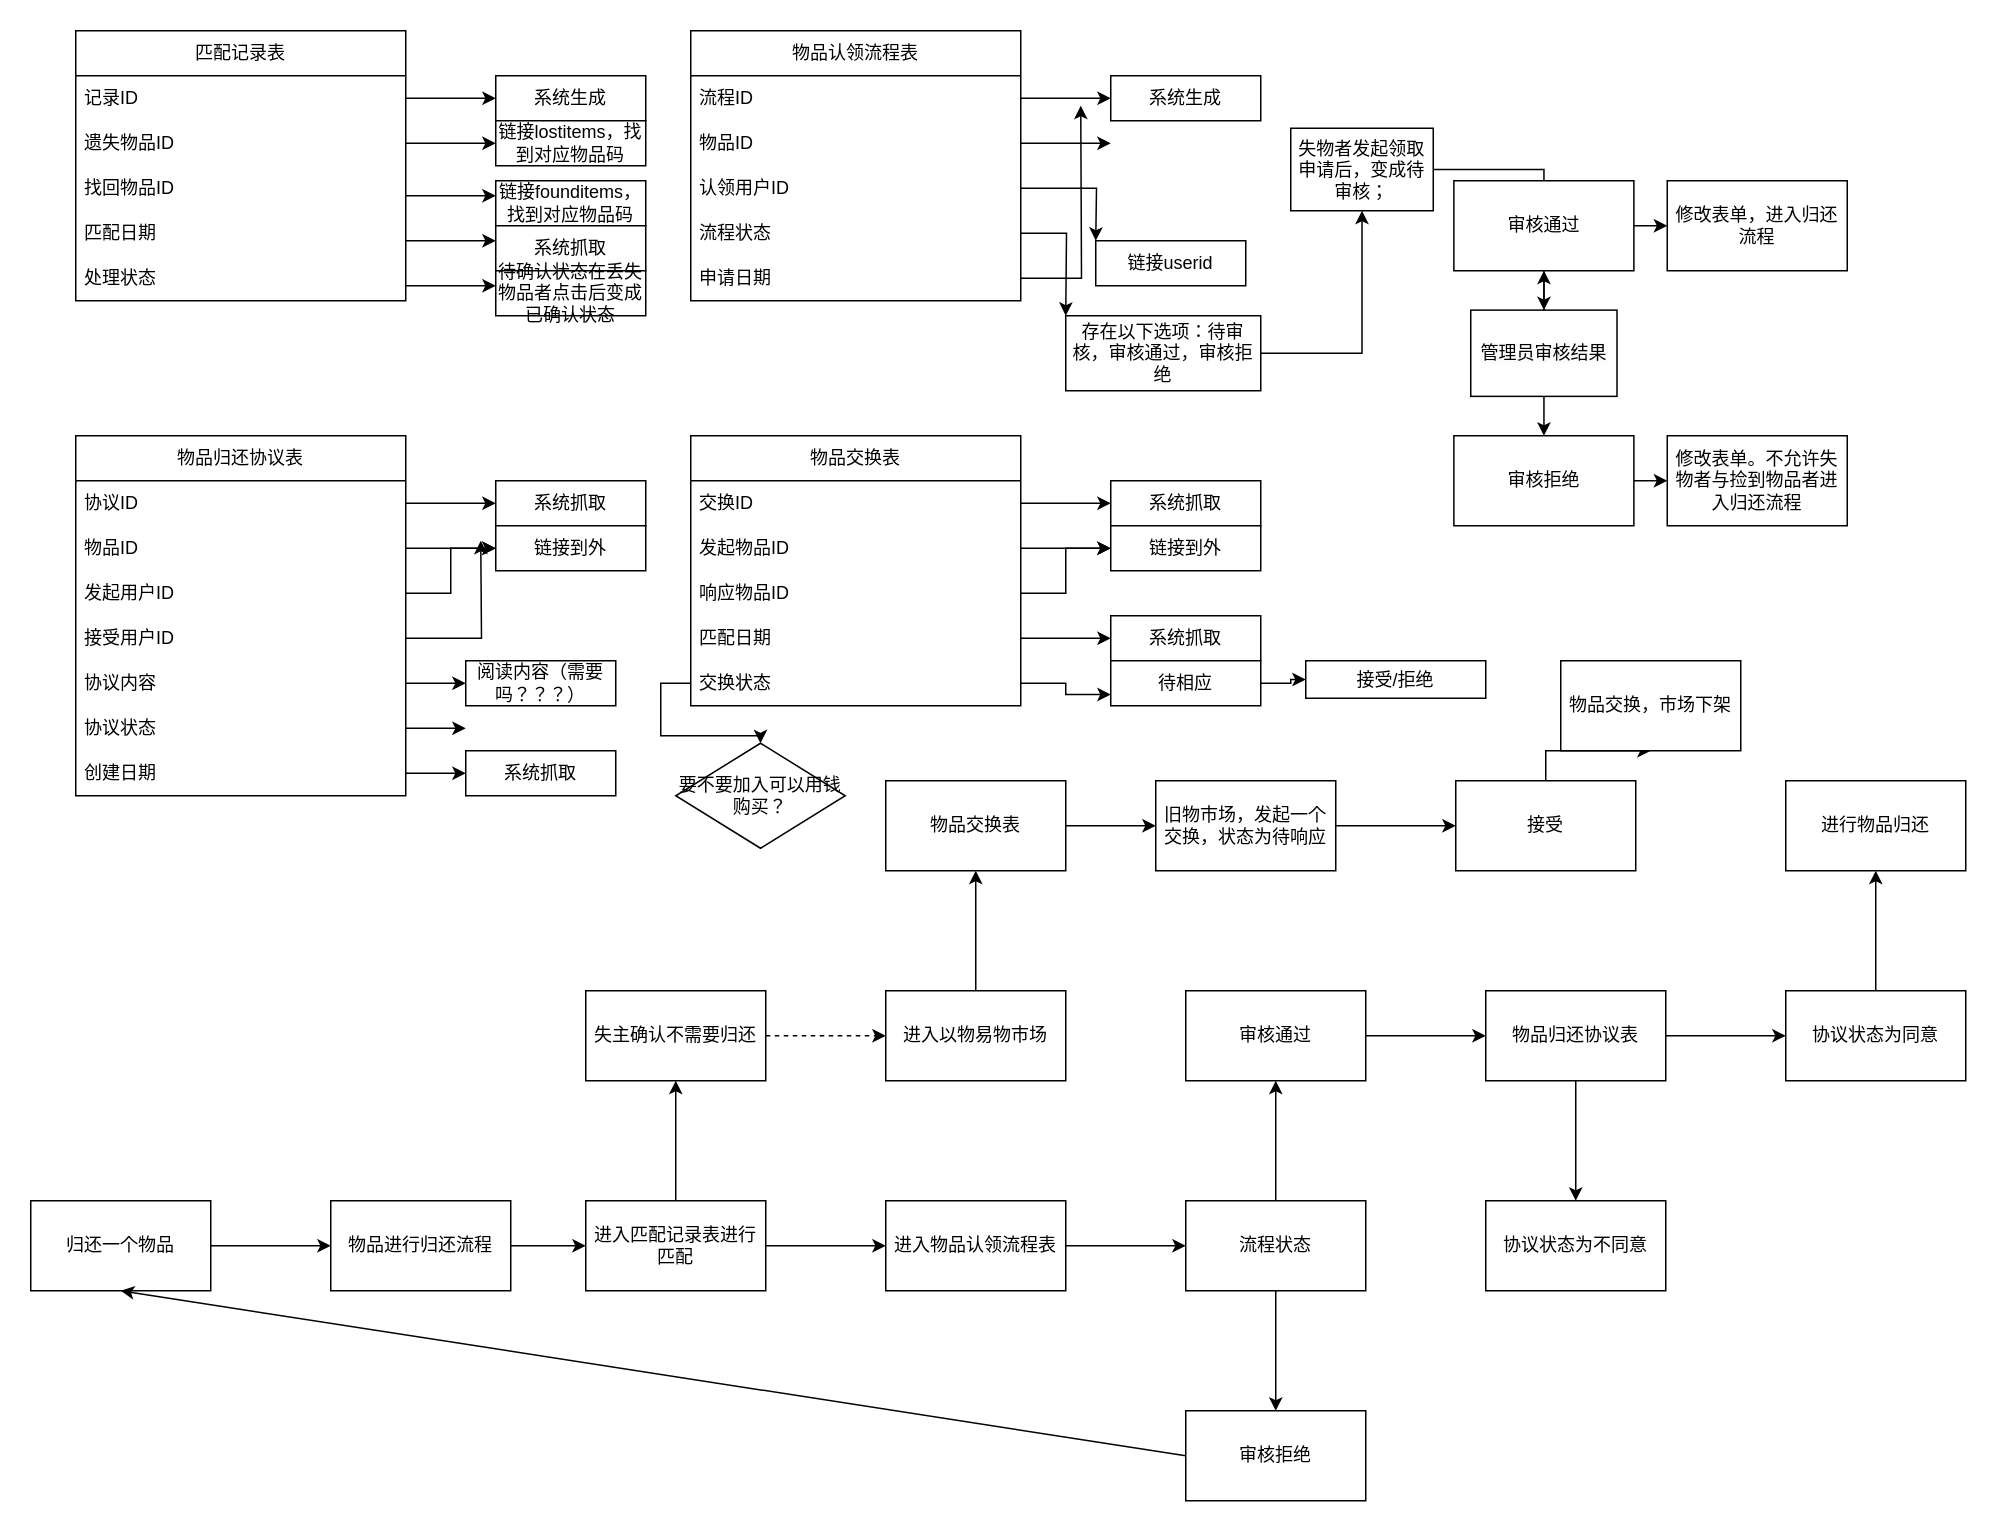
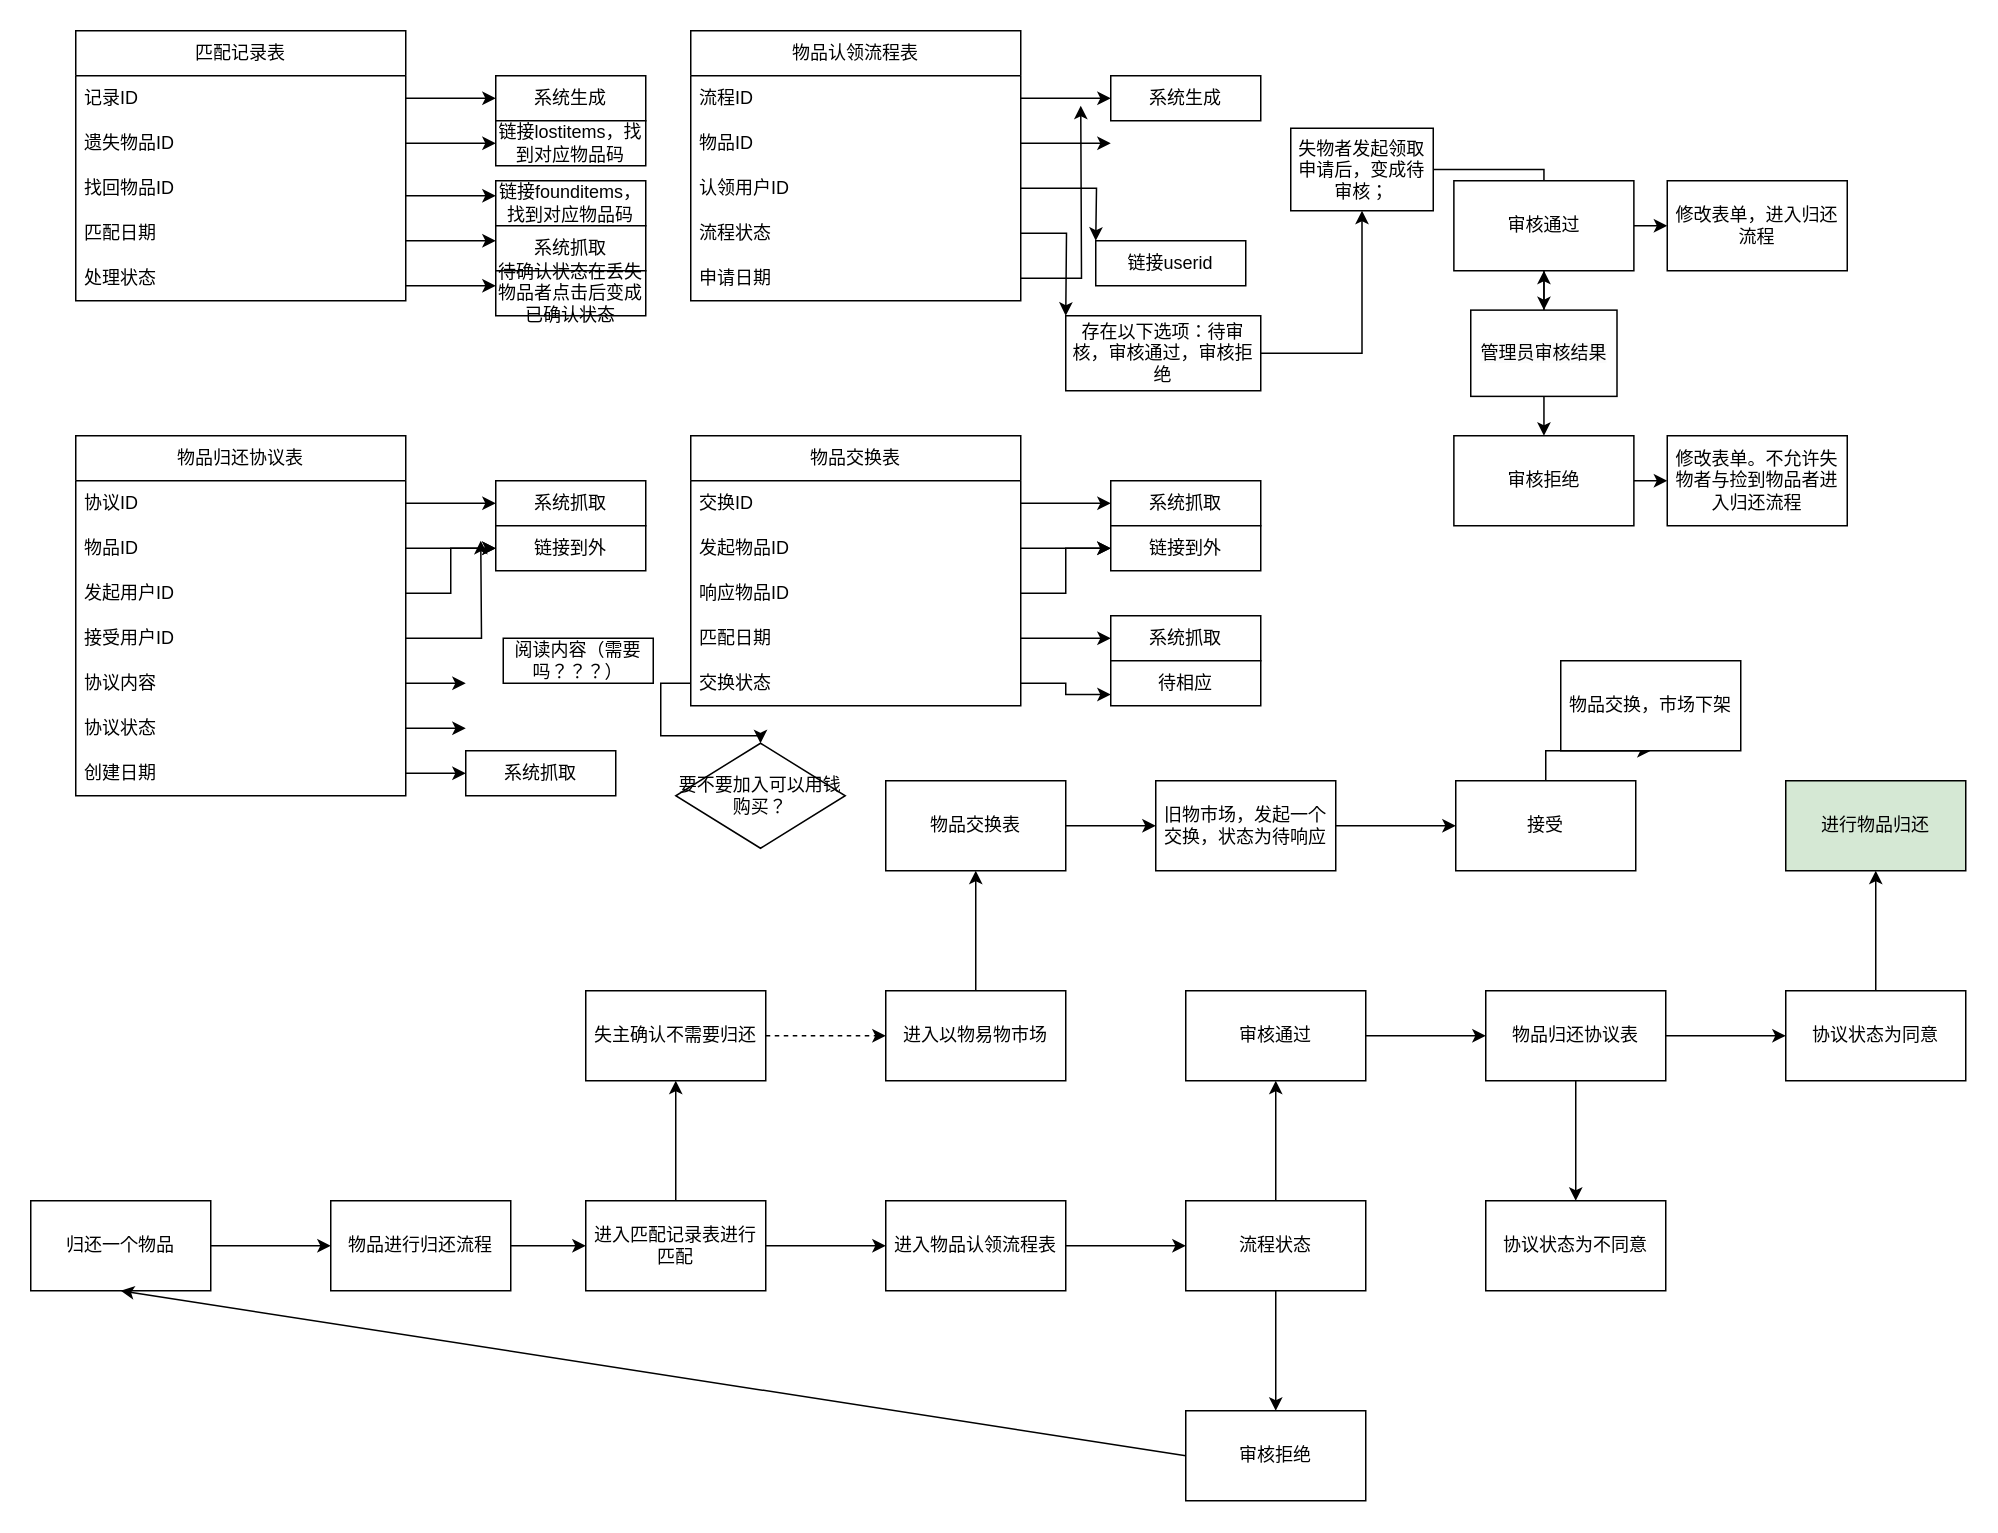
- <mxCell id="108" value="接受/拒绝" style="whiteSpace=wrap;html=1;rounded=0;" vertex="1" parent="1"><mxGeometry x="870" y="440" width="120" height="25" as="geometry" /></mxCell>
- <mxCell id="95" value="阅读内容（需要吗？？？）" style="rounded=0;whiteSpace=wrap;html=1;" vertex="1" parent="1"><mxGeometry x="310" y="440" width="100" height="30" as="geometry" /></mxCell>
+ <mxCell id="95" value="阅读内容（需要吗？？？）" style="rounded=0;whiteSpace=wrap;html=1;" vertex="1" parent="1"><mxGeometry x="335" y="425" width="100" height="30" as="geometry" /></mxCell>
- <mxCell id="105" value="" style="edgeStyle=orthogonalEdgeStyle;rounded=0;orthogonalLoop=1;jettySize=auto;html=1;" edge="1" parent="1" source="106" target="108"><mxGeometry relative="1" as="geometry" /></mxCell>
- <mxCell id="99" value="进行物品归还" style="whiteSpace=wrap;html=1;" vertex="1" parent="1"><mxGeometry x="1190" y="520" width="120" height="60" as="geometry" /></mxCell>
+ <mxCell id="99" value="进行物品归还" style="whiteSpace=wrap;html=1;fillColor=#d5e8d4;" vertex="1" parent="1"><mxGeometry x="1190" y="520" width="120" height="60" as="geometry" /></mxCell>
